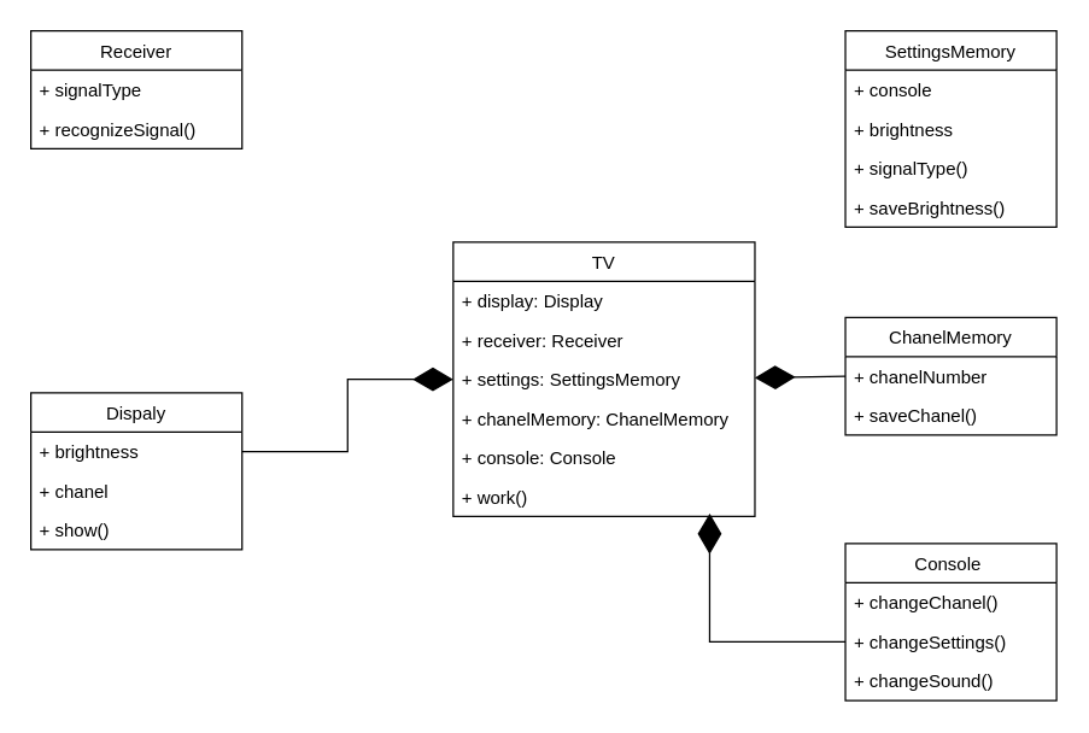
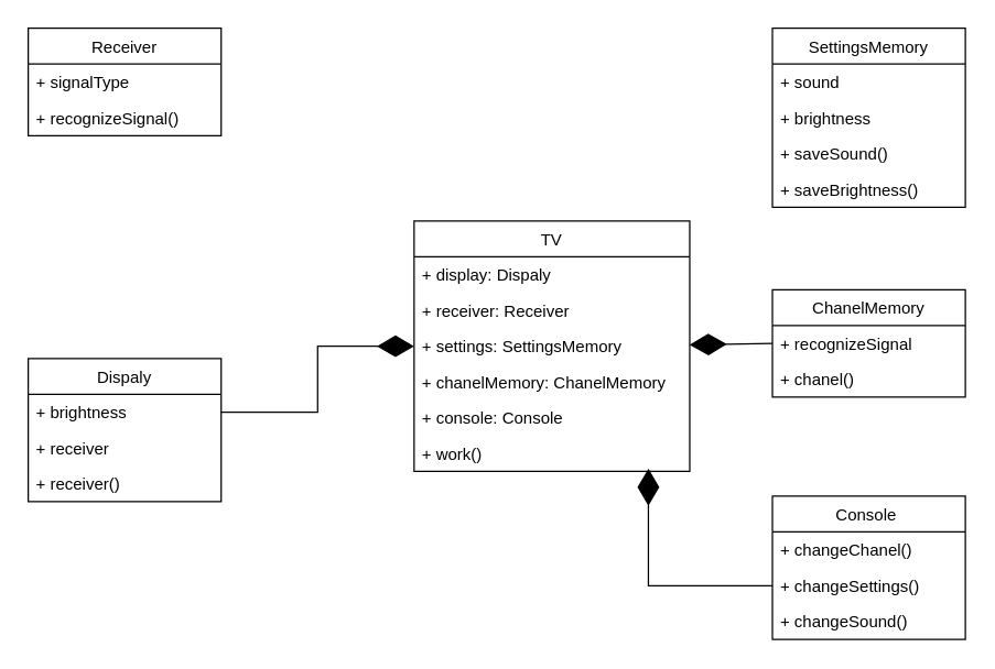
- <mxCell id="6" value="+ console" style="text;strokeColor=none;fillColor=none;align=left;verticalAlign=top;spacingLeft=4;spacingRight=4;overflow=hidden;rotatable=0;points=[[0,0.5],[1,0.5]];portConstraint=eastwest;" vertex="1" parent="5"><mxGeometry y="26" width="140" height="26" as="geometry" /></mxCell>
+ <mxCell id="6" value="+ sound" style="text;strokeColor=none;fillColor=none;align=left;verticalAlign=top;spacingLeft=4;spacingRight=4;overflow=hidden;rotatable=0;points=[[0,0.5],[1,0.5]];portConstraint=eastwest;" vertex="1" parent="5"><mxGeometry y="26" width="140" height="26" as="geometry" /></mxCell>
- <mxCell id="8" value="+ signalType()" style="text;strokeColor=none;fillColor=none;align=left;verticalAlign=top;spacingLeft=4;spacingRight=4;overflow=hidden;rotatable=0;points=[[0,0.5],[1,0.5]];portConstraint=eastwest;" vertex="1" parent="5"><mxGeometry y="78" width="140" height="26" as="geometry" /></mxCell>
+ <mxCell id="8" value="+ saveSound()" style="text;strokeColor=none;fillColor=none;align=left;verticalAlign=top;spacingLeft=4;spacingRight=4;overflow=hidden;rotatable=0;points=[[0,0.5],[1,0.5]];portConstraint=eastwest;" vertex="1" parent="5"><mxGeometry y="78" width="140" height="26" as="geometry" /></mxCell>
- <mxCell id="22" value="+ display: Display" style="text;strokeColor=none;fillColor=none;align=left;verticalAlign=top;spacingLeft=4;spacingRight=4;overflow=hidden;rotatable=0;points=[[0,0.5],[1,0.5]];portConstraint=eastwest;" vertex="1" parent="21"><mxGeometry y="26" width="200" height="26" as="geometry" /></mxCell>
+ <mxCell id="22" value="+ display: Dispaly" style="text;strokeColor=none;fillColor=none;align=left;verticalAlign=top;spacingLeft=4;spacingRight=4;overflow=hidden;rotatable=0;points=[[0,0.5],[1,0.5]];portConstraint=eastwest;" vertex="1" parent="21"><mxGeometry y="26" width="200" height="26" as="geometry" /></mxCell>
- <mxCell id="11" value="+ chanelNumber" style="text;strokeColor=none;fillColor=none;align=left;verticalAlign=top;spacingLeft=4;spacingRight=4;overflow=hidden;rotatable=0;points=[[0,0.5],[1,0.5]];portConstraint=eastwest;" vertex="1" parent="10"><mxGeometry y="26" width="140" height="26" as="geometry" /></mxCell>
+ <mxCell id="11" value="+ recognizeSignal" style="text;strokeColor=none;fillColor=none;align=left;verticalAlign=top;spacingLeft=4;spacingRight=4;overflow=hidden;rotatable=0;points=[[0,0.5],[1,0.5]];portConstraint=eastwest;" vertex="1" parent="10"><mxGeometry y="26" width="140" height="26" as="geometry" /></mxCell>
- <mxCell id="12" value="+ saveChanel()" style="text;strokeColor=none;fillColor=none;align=left;verticalAlign=top;spacingLeft=4;spacingRight=4;overflow=hidden;rotatable=0;points=[[0,0.5],[1,0.5]];portConstraint=eastwest;" vertex="1" parent="10"><mxGeometry y="52" width="140" height="26" as="geometry" /></mxCell>
+ <mxCell id="12" value="+ chanel()" style="text;strokeColor=none;fillColor=none;align=left;verticalAlign=top;spacingLeft=4;spacingRight=4;overflow=hidden;rotatable=0;points=[[0,0.5],[1,0.5]];portConstraint=eastwest;" vertex="1" parent="10"><mxGeometry y="52" width="140" height="26" as="geometry" /></mxCell>
- <mxCell id="19" value="+ chanel" style="text;strokeColor=none;fillColor=none;align=left;verticalAlign=top;spacingLeft=4;spacingRight=4;overflow=hidden;rotatable=0;points=[[0,0.5],[1,0.5]];portConstraint=eastwest;" vertex="1" parent="17"><mxGeometry y="52" width="140" height="26" as="geometry" /></mxCell>
+ <mxCell id="19" value="+ receiver" style="text;strokeColor=none;fillColor=none;align=left;verticalAlign=top;spacingLeft=4;spacingRight=4;overflow=hidden;rotatable=0;points=[[0,0.5],[1,0.5]];portConstraint=eastwest;" vertex="1" parent="17"><mxGeometry y="52" width="140" height="26" as="geometry" /></mxCell>
- <mxCell id="20" value="+ show()" style="text;strokeColor=none;fillColor=none;align=left;verticalAlign=top;spacingLeft=4;spacingRight=4;overflow=hidden;rotatable=0;points=[[0,0.5],[1,0.5]];portConstraint=eastwest;" vertex="1" parent="17"><mxGeometry y="78" width="140" height="26" as="geometry" /></mxCell>
+ <mxCell id="20" value="+ receiver()" style="text;strokeColor=none;fillColor=none;align=left;verticalAlign=top;spacingLeft=4;spacingRight=4;overflow=hidden;rotatable=0;points=[[0,0.5],[1,0.5]];portConstraint=eastwest;" vertex="1" parent="17"><mxGeometry y="78" width="140" height="26" as="geometry" /></mxCell>
